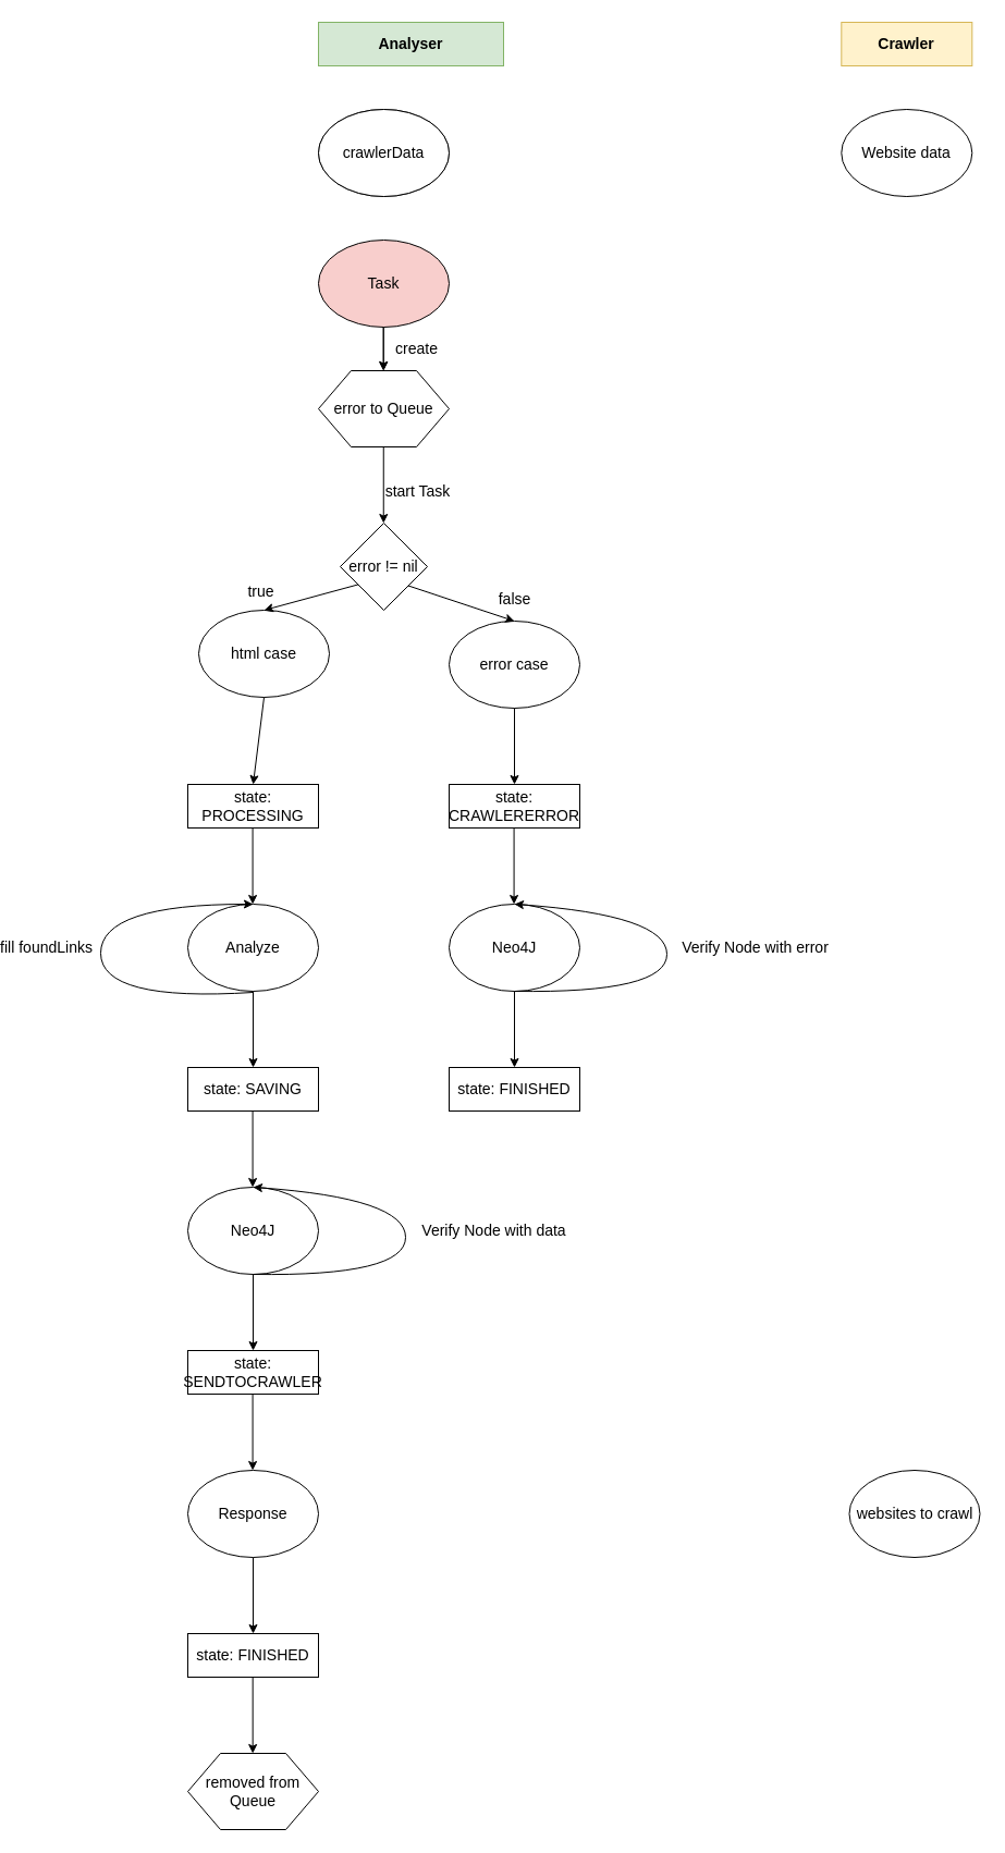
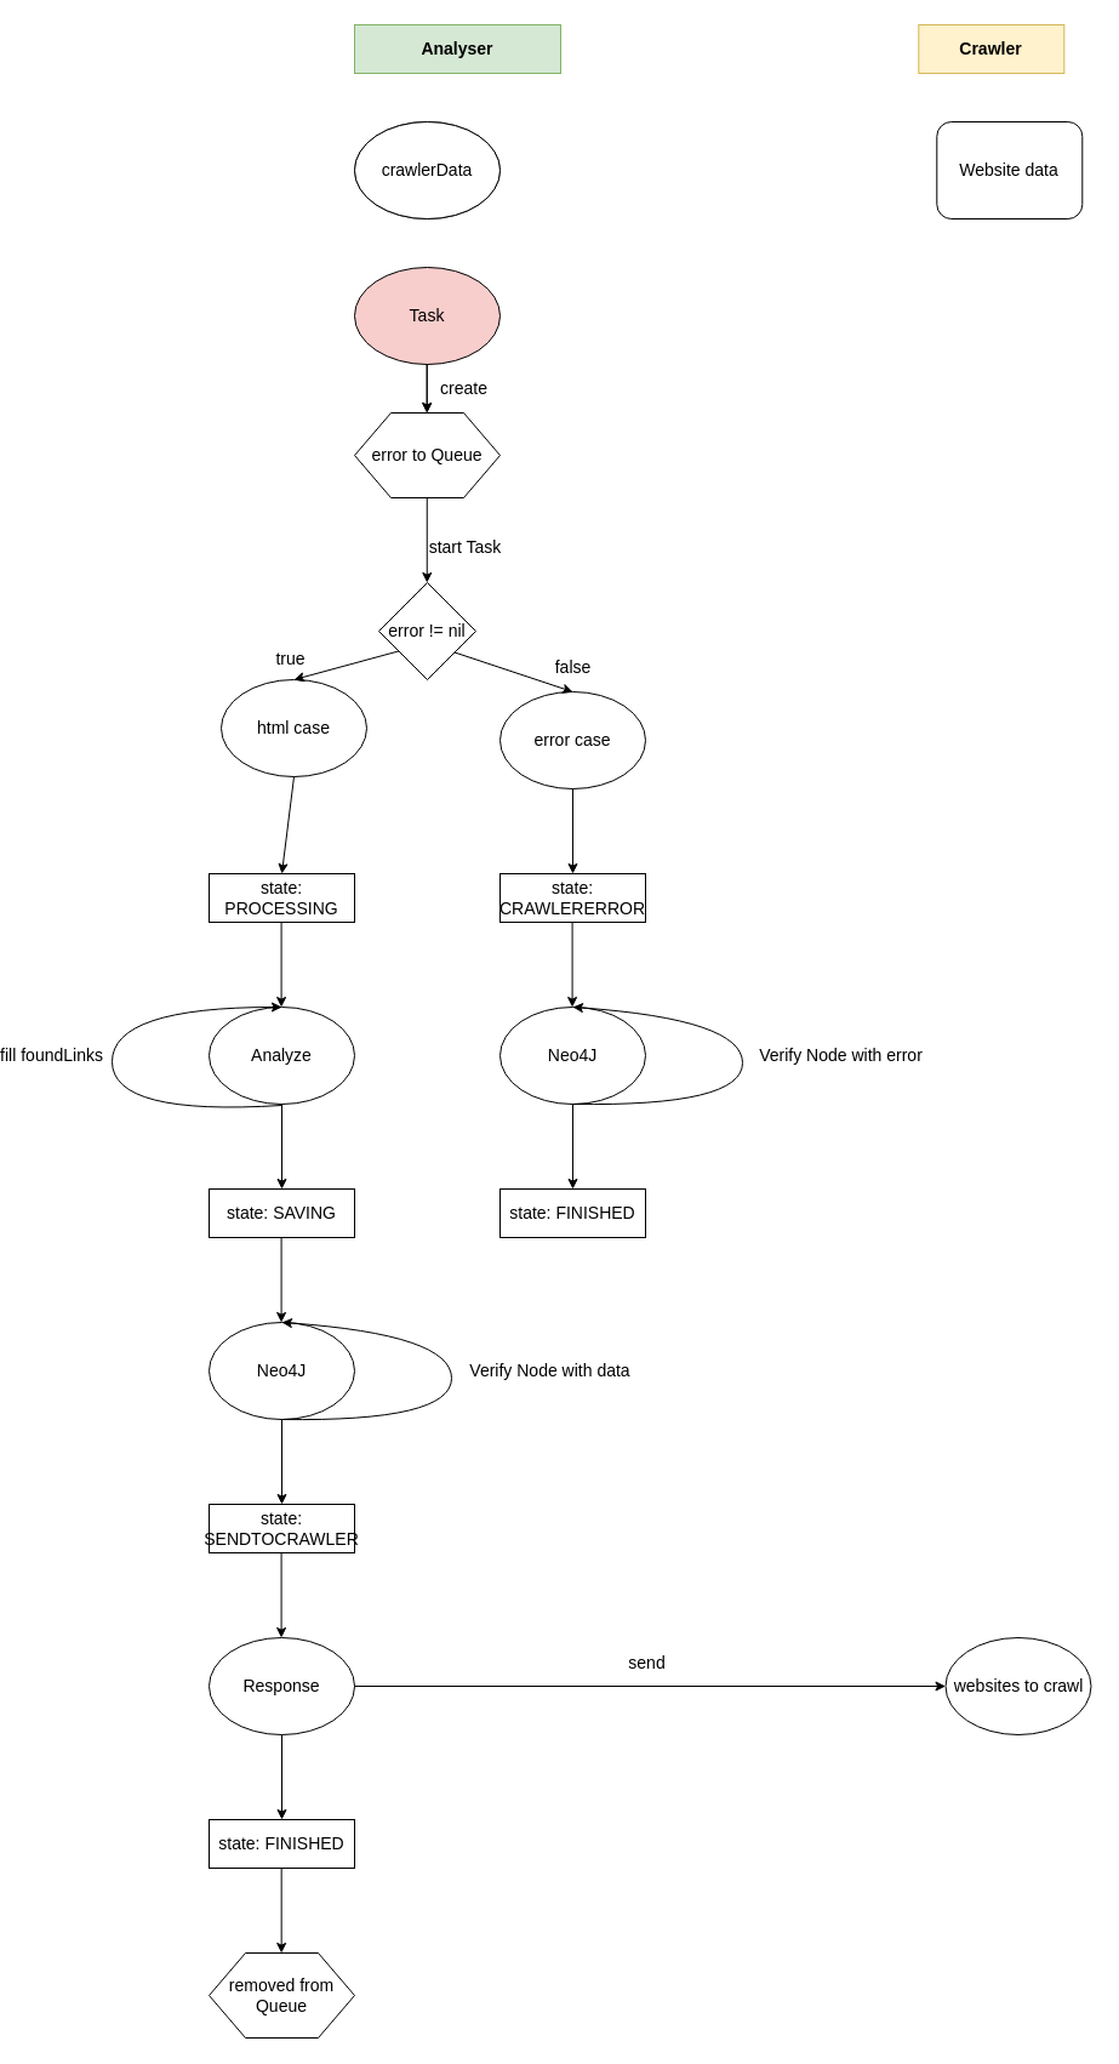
- <mxCell id="2" value="Crawler" style="rounded=0;whiteSpace=wrap;html=1;fillColor=#fff2cc;strokeColor=#d6b656;fontStyle=1;fontSize=14;" vertex="1" parent="1"><mxGeometry x="700.31" y="20" width="120" height="40" as="geometry" /></mxCell>
+ <mxCell id="2" value="Crawler" style="rounded=0;whiteSpace=wrap;html=1;fillColor=#fff2cc;strokeColor=#d6b656;fontStyle=1;fontSize=14;" vertex="1" parent="1"><mxGeometry x="685.31" y="20" width="120" height="40" as="geometry" /></mxCell>
- <mxCell id="4" value="Website data" style="ellipse;whiteSpace=wrap;html=1;fontSize=14;" vertex="1" parent="1"><mxGeometry x="700.31" y="100" width="120" height="80" as="geometry" /></mxCell>
+ <mxCell id="4" value="Website data" style="whiteSpace=wrap;html=1;fontSize=14;rounded=1;" vertex="1" parent="1"><mxGeometry x="700.31" y="100" width="120" height="80" as="geometry" /></mxCell>
+ <mxCell id="40" value="" style="endArrow=classic;html=1;fontSize=14;exitX=1;exitY=0.5;exitDx=0;exitDy=0;entryX=0;entryY=0.5;entryDx=0;entryDy=0;" edge="1" parent="1" source="36" target="39"><mxGeometry width="50" height="50" relative="1" as="geometry"><mxPoint x="420" y="1260" as="sourcePoint" /><mxPoint x="470" y="1210" as="targetPoint" /></mxGeometry></mxCell>
+ <mxCell id="41" value="send" style="edgeLabel;html=1;align=center;verticalAlign=middle;resizable=0;points=[];fontSize=14;" vertex="1" connectable="0" parent="40"><mxGeometry x="-0.147" y="2" relative="1" as="geometry"><mxPoint x="32.5" y="-18" as="offset" /></mxGeometry></mxCell>
